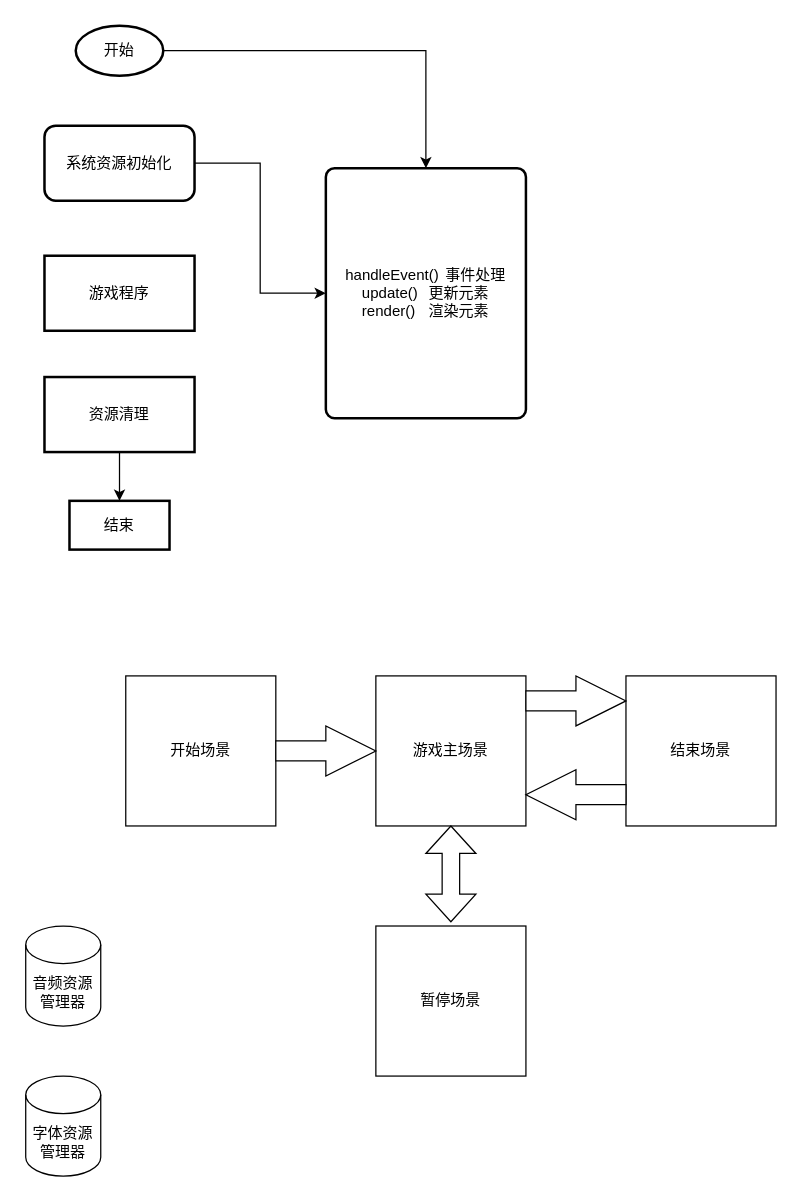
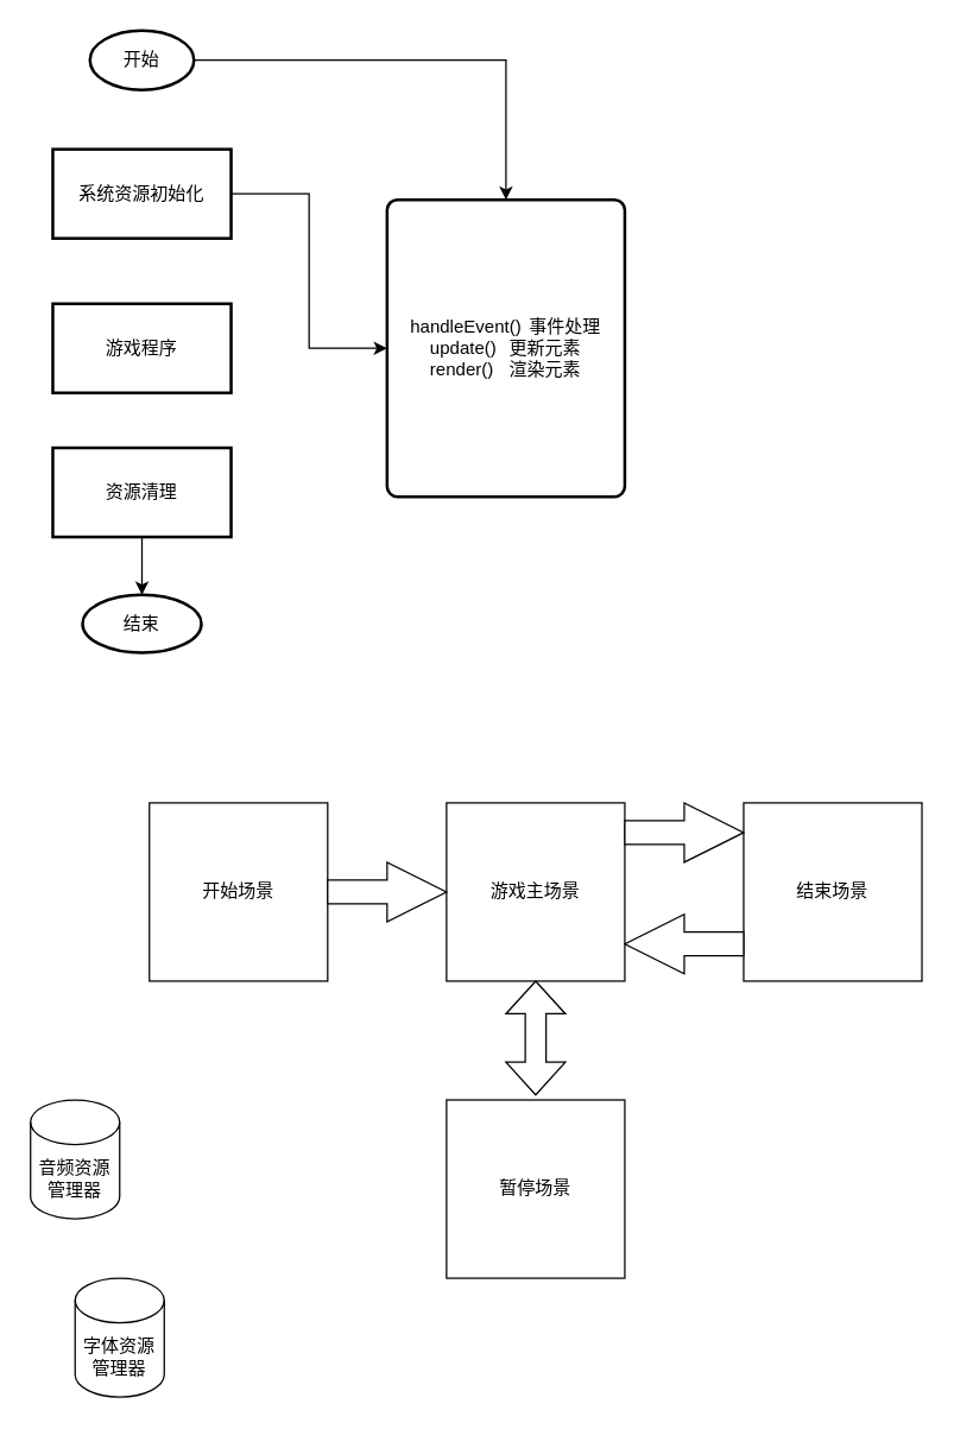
- <mxCell id="6" value="系统资源初始化" style="whiteSpace=wrap;html=1;strokeWidth=2;rounded=1;" vertex="1" parent="1"><mxGeometry x="35" y="100" width="120" height="60" as="geometry" /></mxCell>
+ <mxCell id="6" value="系统资源初始化" style="whiteSpace=wrap;html=1;strokeWidth=2;" vertex="1" parent="1"><mxGeometry x="35" y="100" width="120" height="60" as="geometry" /></mxCell>
- <mxCell id="10" value="结束" style="whiteSpace=wrap;html=1;strokeWidth=2;rounded=0;" vertex="1" parent="1"><mxGeometry x="55" y="400" width="80" height="39" as="geometry" /></mxCell>
+ <mxCell id="10" value="结束" style="ellipse;whiteSpace=wrap;html=1;strokeWidth=2;" vertex="1" parent="1"><mxGeometry x="55" y="400" width="80" height="39" as="geometry" /></mxCell>
- <mxCell id="20" value="字体资源管理器" style="shape=cylinder3;whiteSpace=wrap;html=1;boundedLbl=1;backgroundOutline=1;size=15;" vertex="1" parent="1"><mxGeometry x="20" y="860" width="60" height="80" as="geometry" /></mxCell>
+ <mxCell id="20" value="字体资源管理器" style="shape=cylinder3;whiteSpace=wrap;html=1;boundedLbl=1;backgroundOutline=1;size=15;" vertex="1" parent="1"><mxGeometry x="50" y="860" width="60" height="80" as="geometry" /></mxCell>
